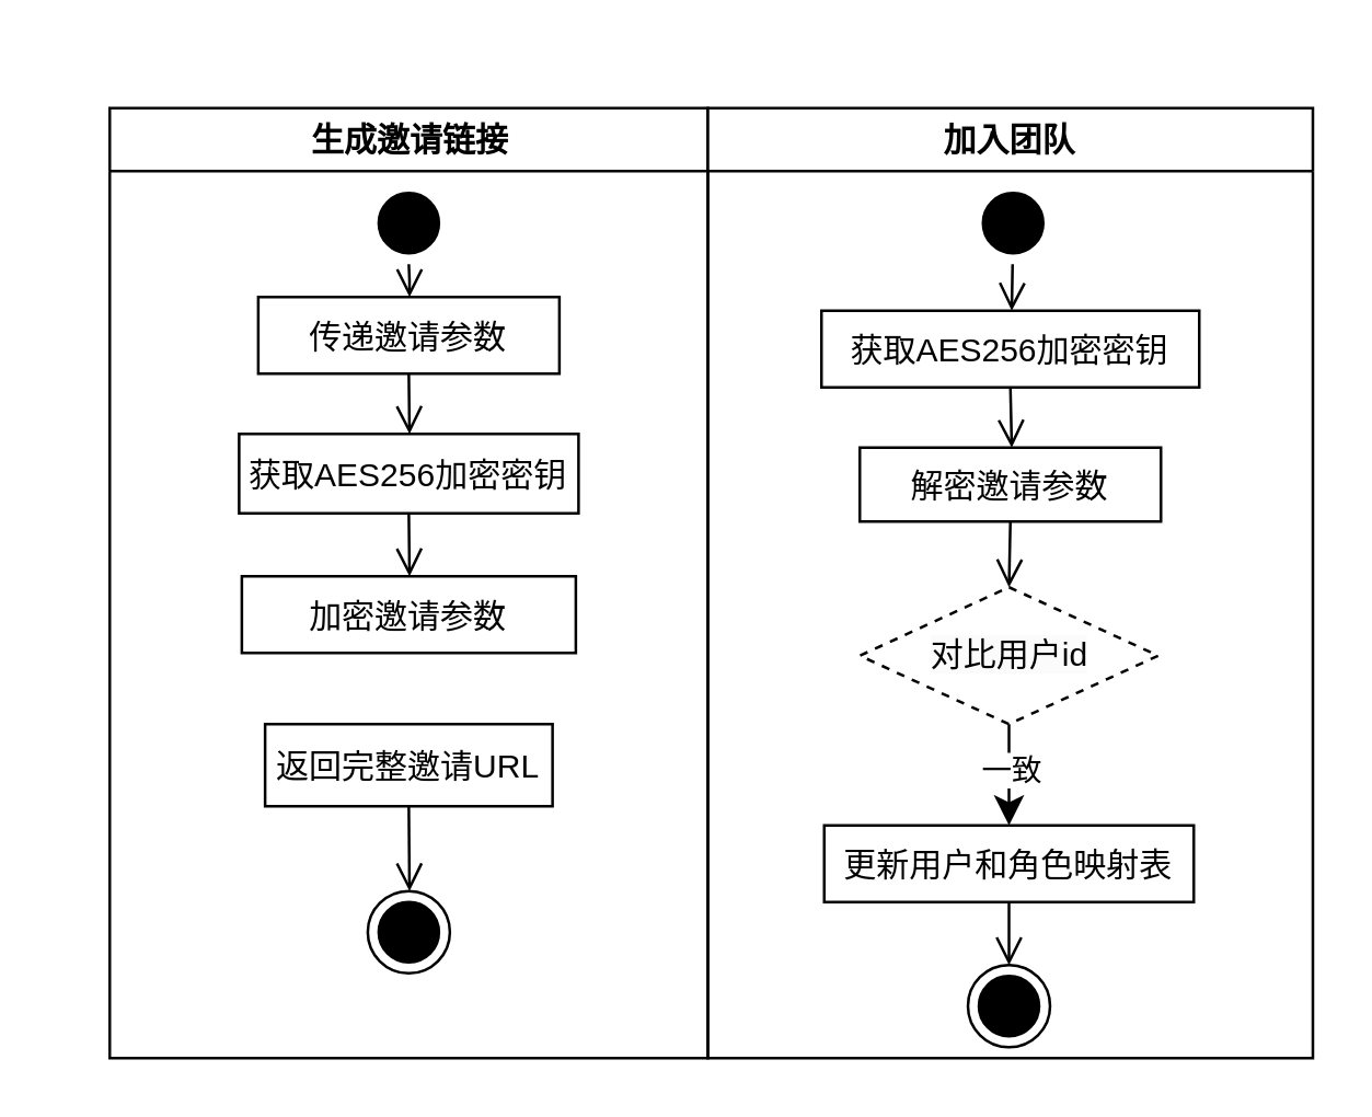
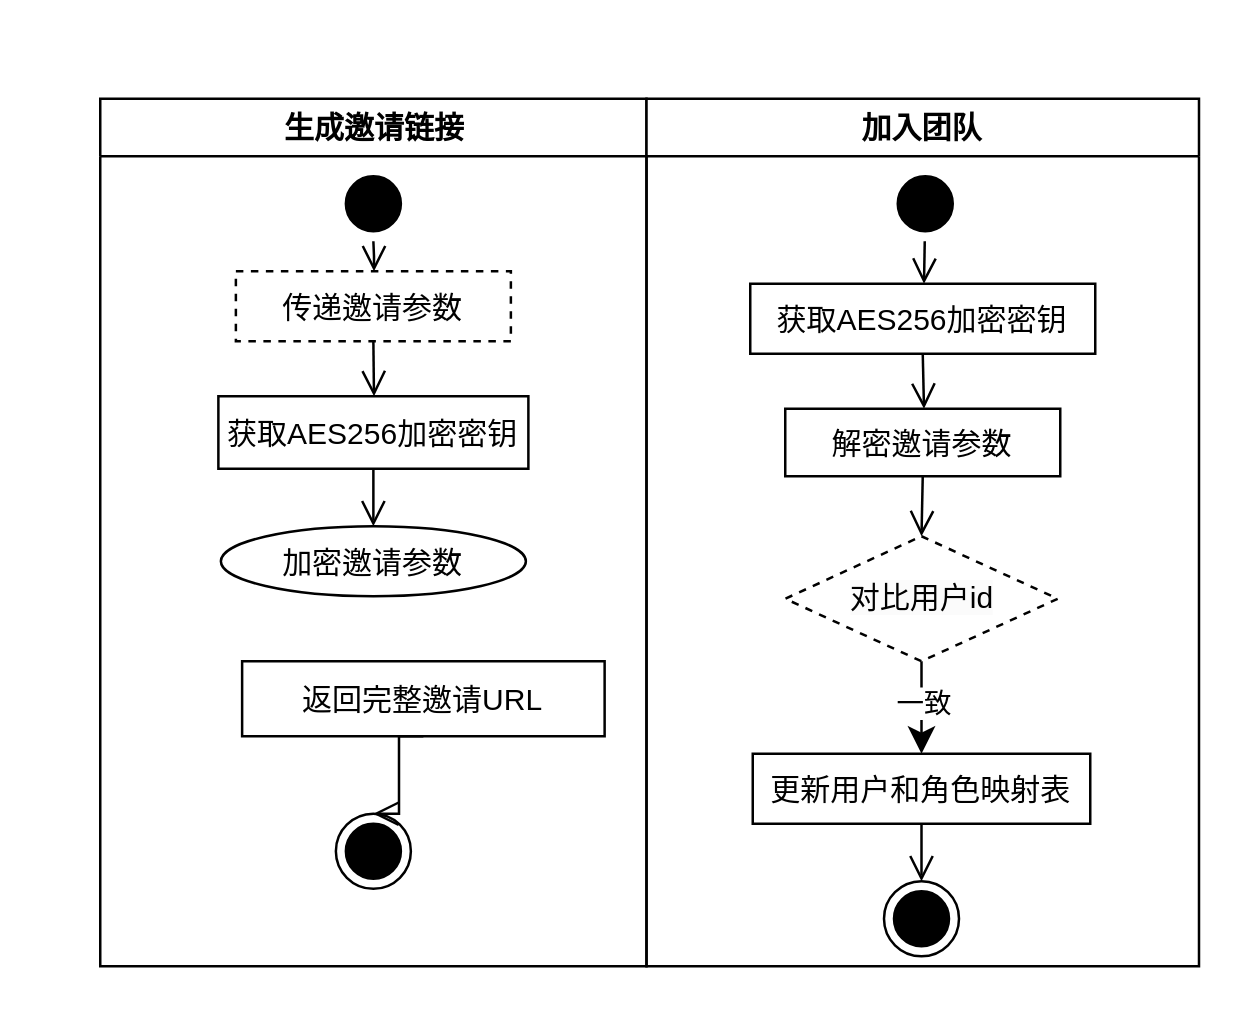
- <mxCell id="5" value="传递邀请参数" style="strokeColor=#000000;fontColor=default;labelBorderColor=none;" parent="2" vertex="1"><mxGeometry x="54.25" y="69" width="110" height="28" as="geometry" /></mxCell>
+ <mxCell id="5" value="传递邀请参数" style="strokeColor=#000000;fontColor=default;labelBorderColor=none;dashed=1;" parent="2" vertex="1"><mxGeometry x="54.25" y="69" width="110" height="28" as="geometry" /></mxCell>
- <mxCell id="12" value="加密邀请参数" style="strokeColor=#000000;fontColor=default;labelBorderColor=none;" parent="2" vertex="1"><mxGeometry x="48.25" y="171" width="122" height="28" as="geometry" /></mxCell>
+ <mxCell id="12" value="加密邀请参数" style="ellipse;strokeColor=#000000;fontColor=default;labelBorderColor=none;" parent="2" vertex="1"><mxGeometry x="48.25" y="171" width="122" height="28" as="geometry" /></mxCell>
- <mxCell id="10" value="返回完整邀请URL" style="strokeColor=#000000;fontColor=default;labelBorderColor=none;" parent="2" vertex="1"><mxGeometry x="56.75" y="225" width="105" height="30" as="geometry" /></mxCell>
+ <mxCell id="10" value="返回完整邀请URL" style="strokeColor=#000000;fontColor=default;labelBorderColor=none;" parent="2" vertex="1"><mxGeometry x="56.75" y="225" width="145" height="30" as="geometry" /></mxCell>
